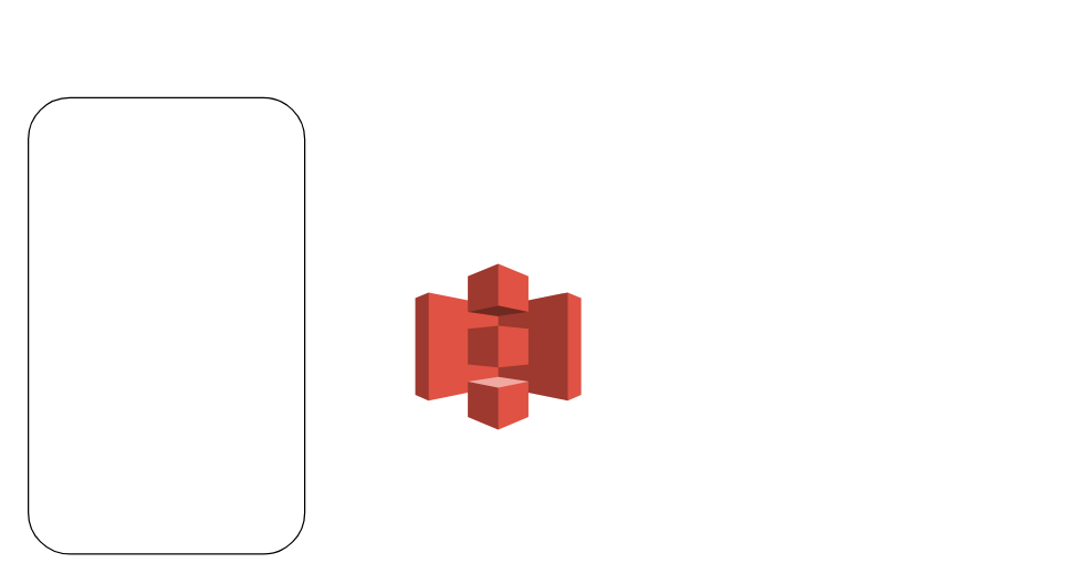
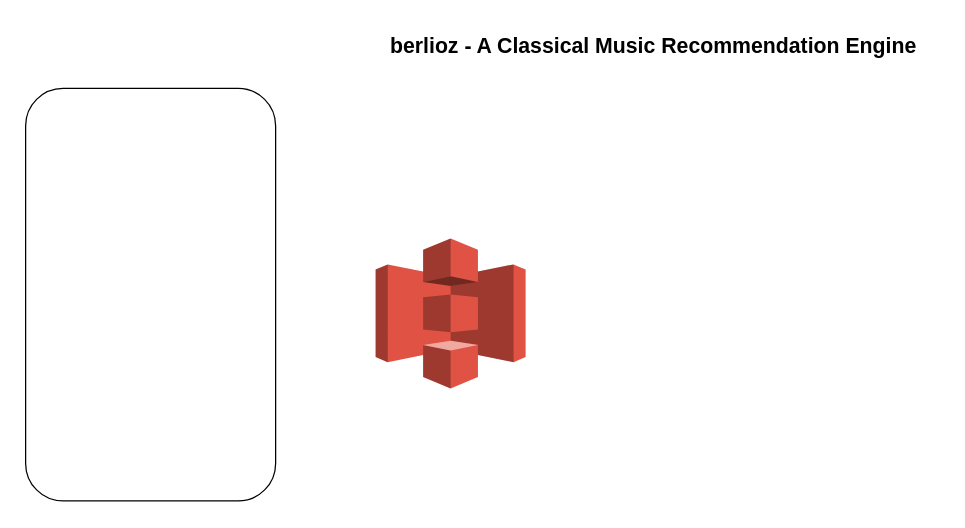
+ <mxCell id="2" value="berlioz - A Classical Music Recommendation Engine&amp;nbsp;" style="text;whiteSpace=wrap;html=1;fontStyle=1;fontSize=17;" parent="1" vertex="1"><mxGeometry x="310" y="20" width="440" height="30" as="geometry" /></mxCell>
